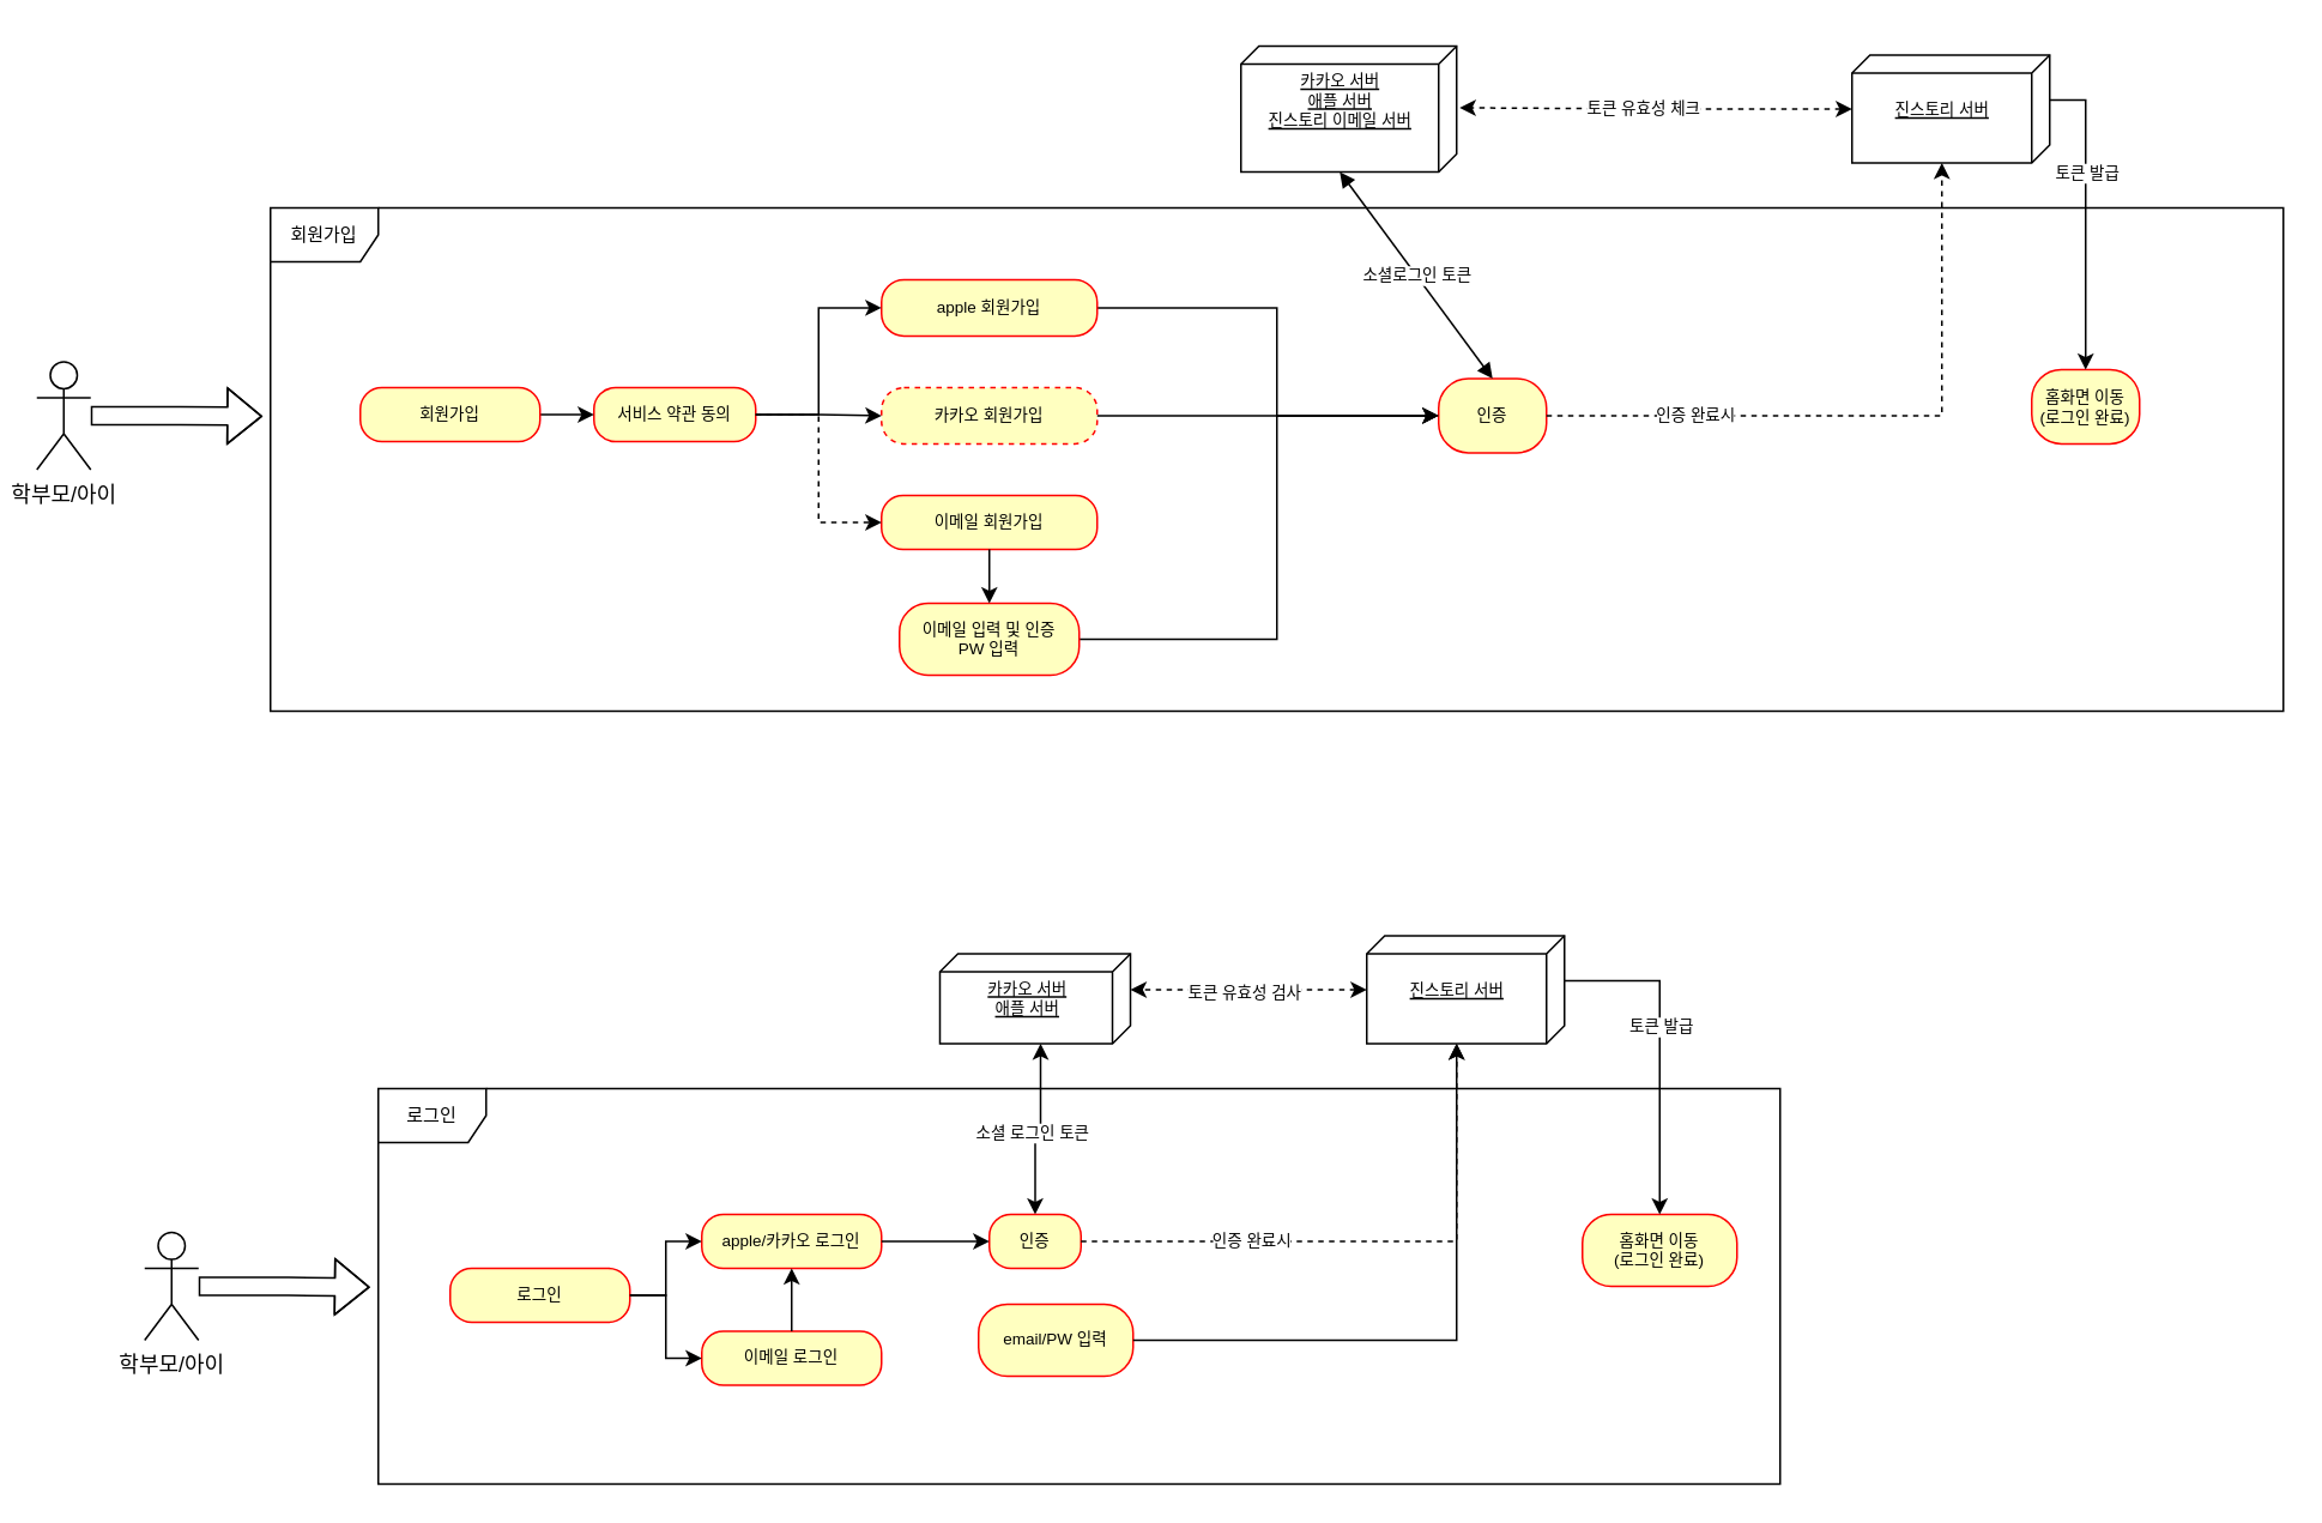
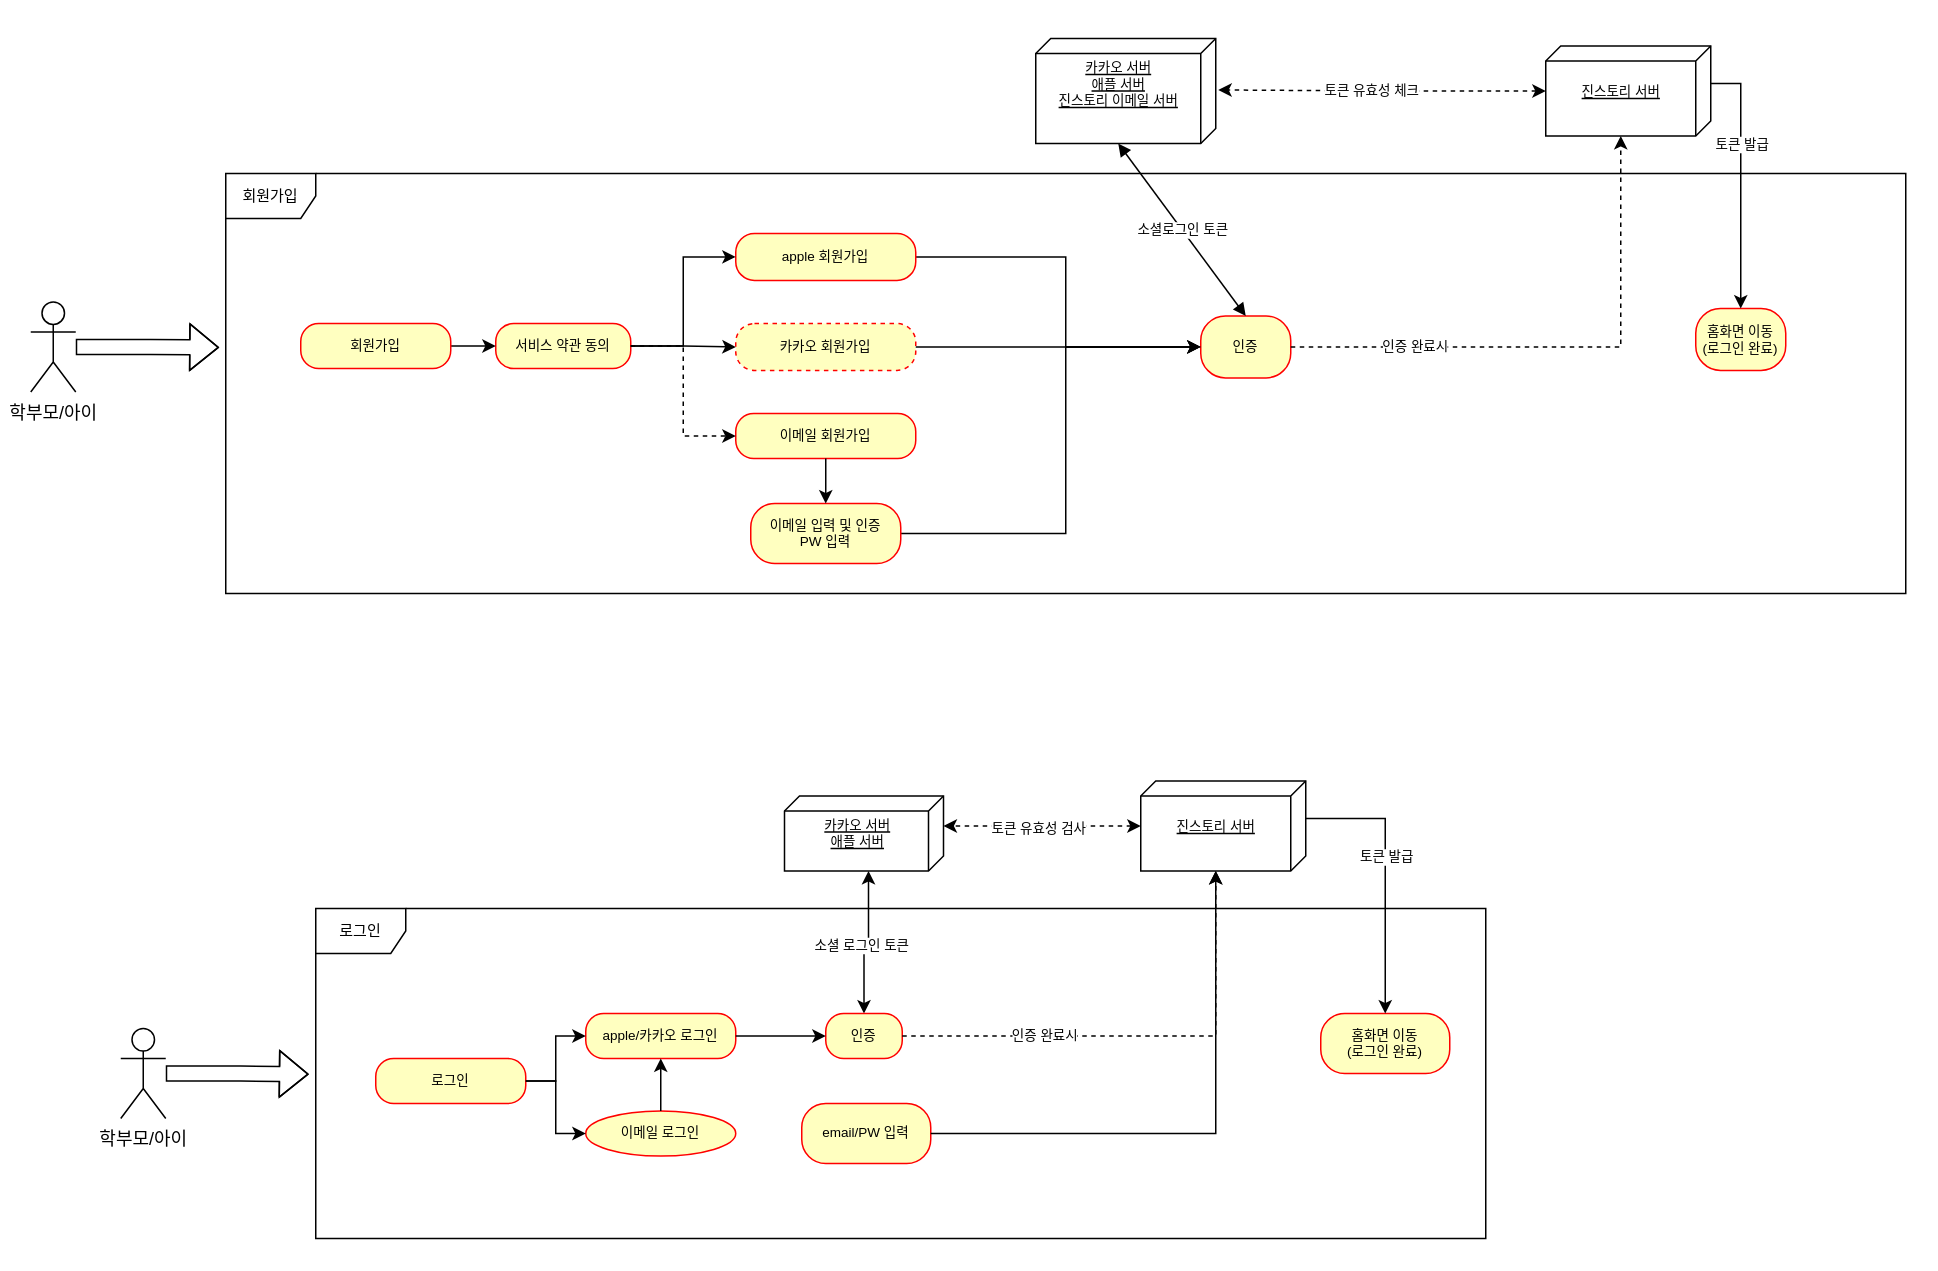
- <mxCell id="45" value="email/PW 입력" style="rounded=1;whiteSpace=wrap;html=1;arcSize=40;fontColor=#000000;fillColor=#ffffc0;strokeColor=#ff0000;fontSize=9;" vertex="1" parent="31"><mxGeometry x="464" y="200" width="86" height="40" as="geometry" /></mxCell>
+ <mxCell id="45" value="email/PW 입력" style="rounded=1;whiteSpace=wrap;html=1;arcSize=40;fontColor=#000000;fillColor=#ffffc0;strokeColor=#ff0000;fontSize=9;" vertex="1" parent="31"><mxGeometry x="454" y="210" width="86" height="40" as="geometry" /></mxCell>
- <mxCell id="38" value="이메일 로그인" style="rounded=1;whiteSpace=wrap;html=1;arcSize=40;fontColor=#000000;fillColor=#ffffc0;strokeColor=#ff0000;fontSize=9;" vertex="1" parent="31"><mxGeometry x="310" y="215" width="100" height="30" as="geometry" /></mxCell>
+ <mxCell id="38" value="이메일 로그인" style="ellipse;whiteSpace=wrap;html=1;arcSize=40;fontColor=#000000;fillColor=#ffffc0;strokeColor=#ff0000;fontSize=9;" vertex="1" parent="31"><mxGeometry x="310" y="215" width="100" height="30" as="geometry" /></mxCell>
